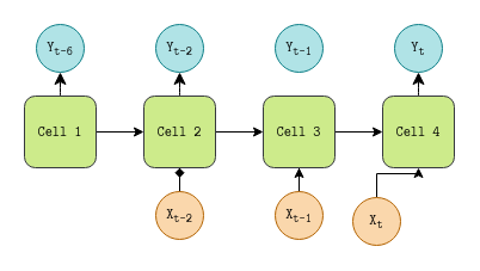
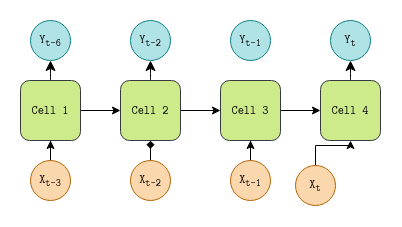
+ <mxCell id="3" value="" style="edgeStyle=orthogonalEdgeStyle;rounded=0;orthogonalLoop=1;jettySize=auto;html=1;fontFamily=LM Mono 12;" parent="1" source="4" target="7" edge="1"><mxGeometry relative="1" as="geometry" /></mxCell>
+ <mxCell id="4" value="X&lt;sub&gt;t-3&lt;/sub&gt;" style="ellipse;whiteSpace=wrap;html=1;aspect=fixed;fillColor=#fad7ac;strokeColor=#b46504;fontFamily=LM Mono 12;" parent="1" vertex="1"><mxGeometry x="30" y="160" width="40" height="40" as="geometry" /></mxCell>
